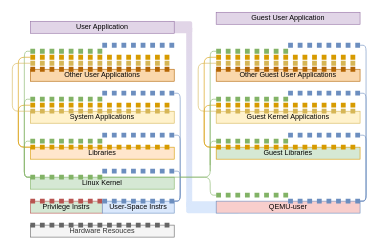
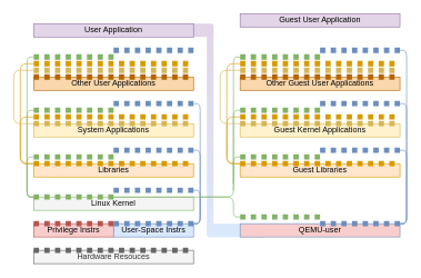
- <mxCell id="43" value="Guest Libraries" style="rounded=0;whiteSpace=wrap;html=1;fillColor=#d5e8d4;strokeColor=#d79b00;" parent="1" vertex="1"><mxGeometry x="360" y="245" width="240" height="20" as="geometry" /></mxCell>
+ <mxCell id="43" value="Guest Libraries" style="rounded=0;whiteSpace=wrap;html=1;fillColor=#ffe6cc;strokeColor=#d79b00;" parent="1" vertex="1"><mxGeometry x="360" y="245" width="240" height="20" as="geometry" /></mxCell>
- <mxCell id="14" value="Linux Kernel" style="rounded=0;whiteSpace=wrap;html=1;fillColor=#d5e8d4;strokeColor=#82b366;" parent="1" vertex="1"><mxGeometry x="50" y="295" width="240" height="20" as="geometry" /></mxCell>
+ <mxCell id="14" value="Linux Kernel" style="rounded=0;whiteSpace=wrap;html=1;fillColor=#f5f5f5;strokeColor=#82b366;" parent="1" vertex="1"><mxGeometry x="50" y="295" width="240" height="20" as="geometry" /></mxCell>
- <mxCell id="11" value="Privilege Instrs" style="rounded=0;whiteSpace=wrap;html=1;fillColor=#d5e8d4;strokeColor=#b85450;" parent="1" vertex="1"><mxGeometry x="50" y="335" width="120" height="20" as="geometry" /></mxCell>
+ <mxCell id="11" value="Privilege Instrs" style="rounded=0;whiteSpace=wrap;html=1;fillColor=#f8cecc;strokeColor=#b85450;" parent="1" vertex="1"><mxGeometry x="50" y="335" width="120" height="20" as="geometry" /></mxCell>
